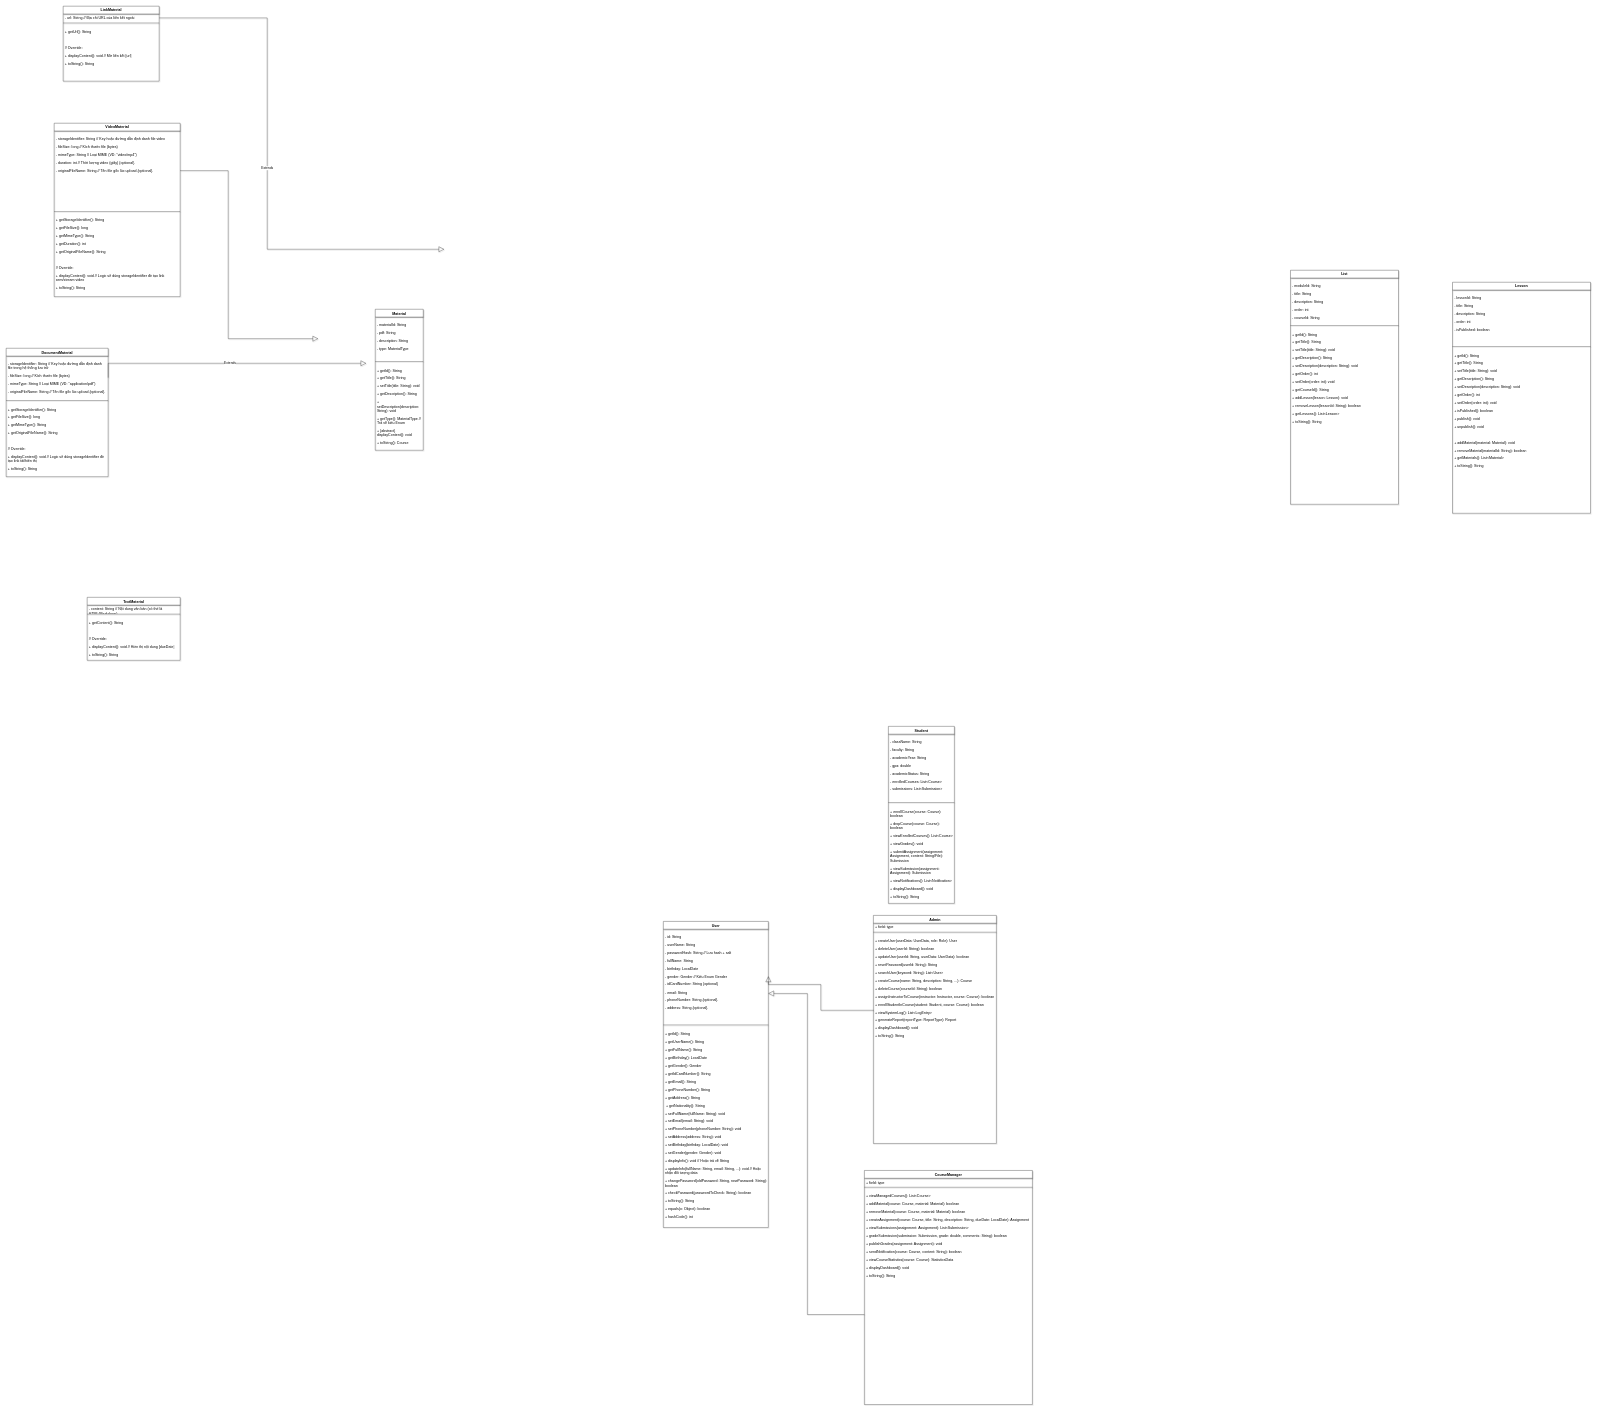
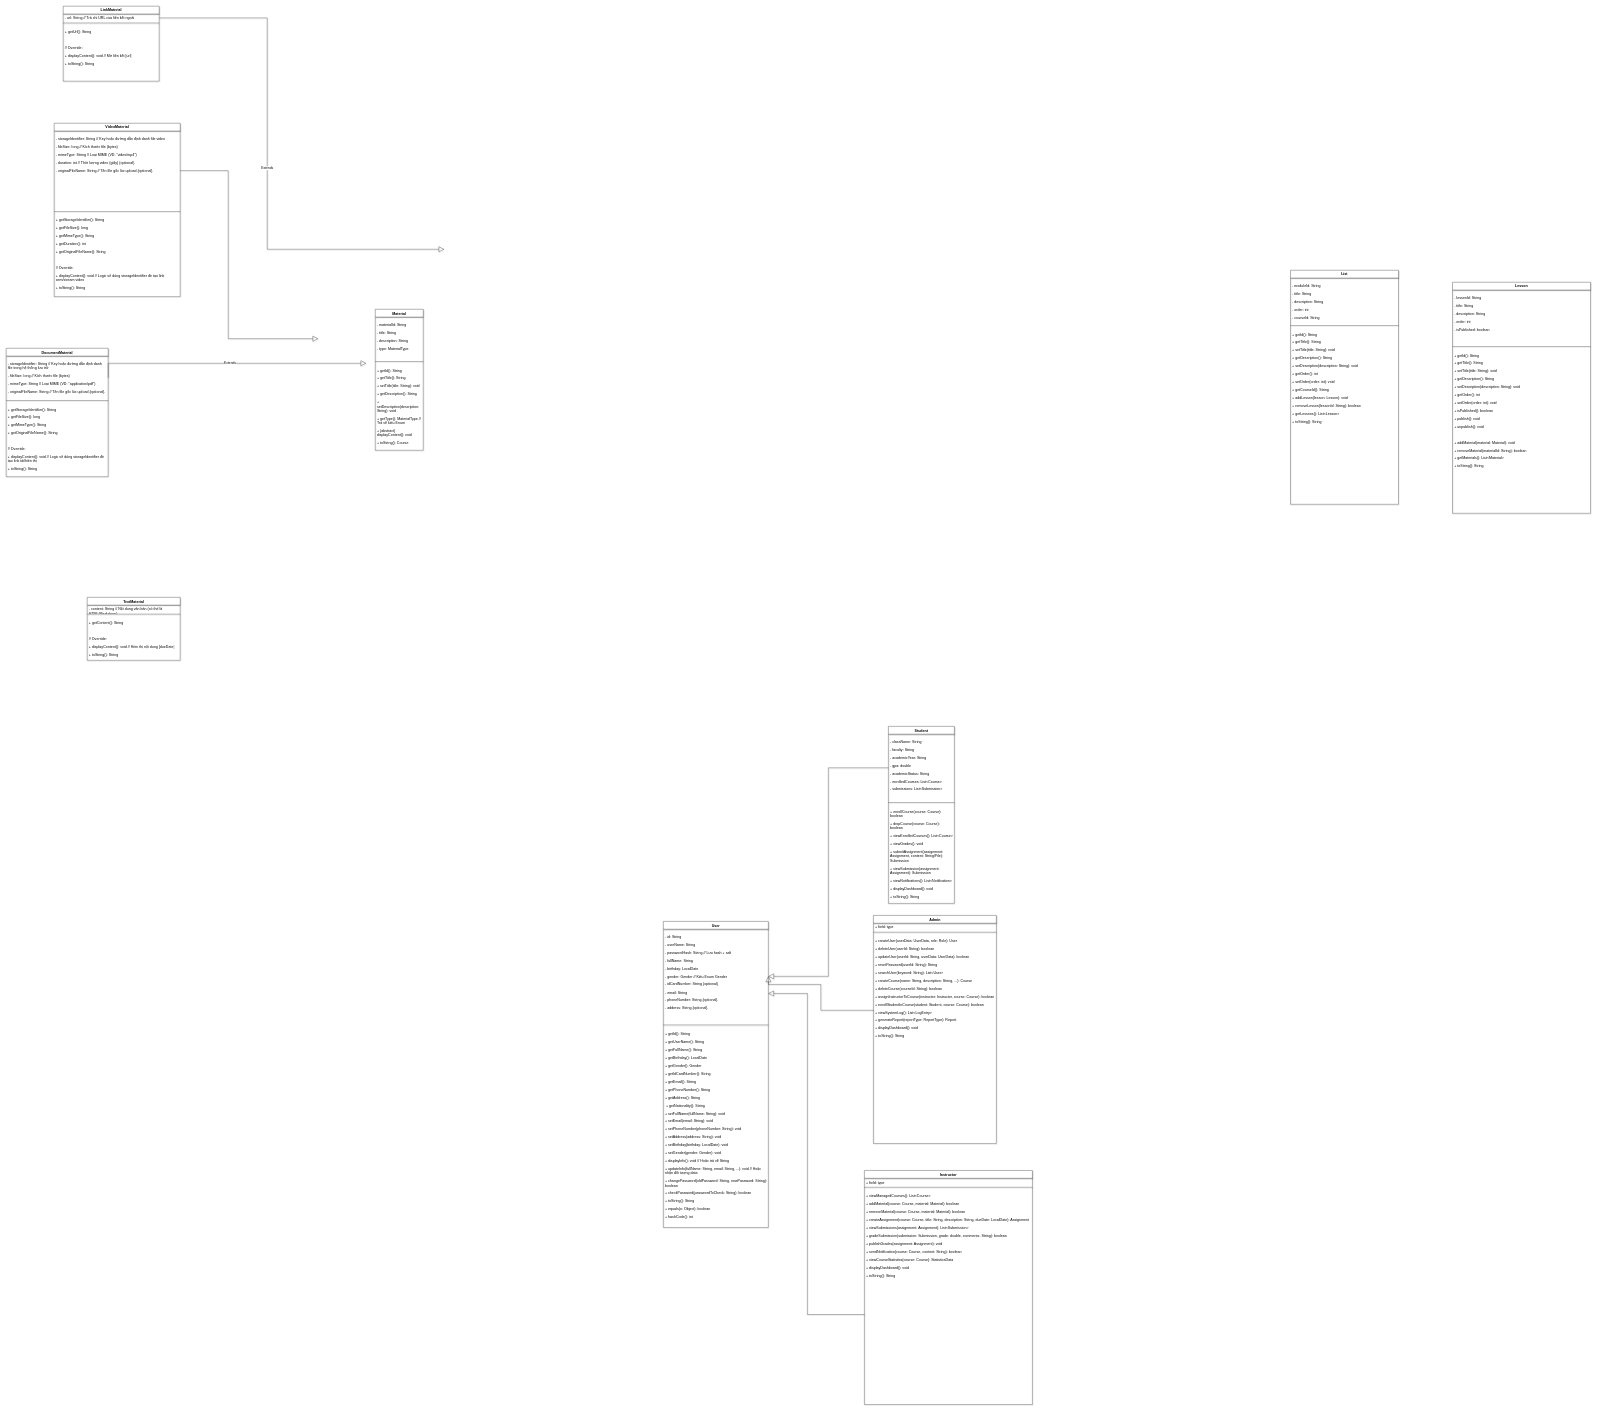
- <mxCell id="42" value="- url: String                // Địa chỉ URL của liên kết ngoài&lt;div&gt;&lt;br/&gt;&lt;/div&gt;" style="text;strokeColor=none;fillColor=none;align=left;verticalAlign=top;spacingLeft=4;spacingRight=4;overflow=hidden;rotatable=0;points=[[0,0.5],[1,0.5]];portConstraint=eastwest;whiteSpace=wrap;html=1;shadow=1;" vertex="1" parent="41"><mxGeometry y="26" width="320" height="26" as="geometry" /></mxCell>
+ <mxCell id="42" value="- url: String                // Trả chỉ URL của liên kết ngoài&lt;div&gt;&lt;br/&gt;&lt;/div&gt;" style="text;strokeColor=none;fillColor=none;align=left;verticalAlign=top;spacingLeft=4;spacingRight=4;overflow=hidden;rotatable=0;points=[[0,0.5],[1,0.5]];portConstraint=eastwest;whiteSpace=wrap;html=1;shadow=1;" vertex="1" parent="41"><mxGeometry y="26" width="320" height="26" as="geometry" /></mxCell>
- <mxCell id="30" value="&lt;p&gt;- materialId: String        &lt;/p&gt;&lt;p&gt;- pdf: String             &lt;/p&gt;&lt;p&gt;- description: String        &lt;/p&gt;&lt;p&gt;- type: MaterialType&amp;nbsp;&lt;/p&gt;" style="text;strokeColor=none;fillColor=none;align=left;verticalAlign=top;spacingLeft=4;spacingRight=4;overflow=hidden;rotatable=0;points=[[0,0.5],[1,0.5]];portConstraint=eastwest;whiteSpace=wrap;html=1;shadow=1;" vertex="1" parent="29"><mxGeometry y="26" width="160" height="144" as="geometry" /></mxCell>
+ <mxCell id="30" value="&lt;p&gt;- materialId: String        &lt;/p&gt;&lt;p&gt;- title: String             &lt;/p&gt;&lt;p&gt;- description: String        &lt;/p&gt;&lt;p&gt;- type: MaterialType&amp;nbsp;&lt;/p&gt;" style="text;strokeColor=none;fillColor=none;align=left;verticalAlign=top;spacingLeft=4;spacingRight=4;overflow=hidden;rotatable=0;points=[[0,0.5],[1,0.5]];portConstraint=eastwest;whiteSpace=wrap;html=1;shadow=1;" vertex="1" parent="29"><mxGeometry y="26" width="160" height="144" as="geometry" /></mxCell>
+ <mxCell id="10" value="" style="endArrow=block;endSize=16;endFill=0;html=1;rounded=0;entryX=1;entryY=0.5;entryDx=0;entryDy=0;exitX=0;exitY=0.5;exitDx=0;exitDy=0;shadow=1;flowAnimation=0;edgeStyle=orthogonalEdgeStyle;" edge="1" parent="1" source="7" target="3"><mxGeometry x="-0.002" width="160" relative="1" as="geometry"><mxPoint x="2560" y="3500" as="sourcePoint" /><mxPoint x="2720" y="3500" as="targetPoint" /><mxPoint as="offset" /></mxGeometry></mxCell>
- <mxCell id="16" value="CourseManager" style="swimlane;fontStyle=1;align=center;verticalAlign=top;childLayout=stackLayout;horizontal=1;startSize=26;horizontalStack=0;resizeParent=1;resizeParentMax=0;resizeLast=0;collapsible=1;marginBottom=0;whiteSpace=wrap;html=1;shadow=1;" vertex="1" parent="1"><mxGeometry x="2880" y="3900" width="560" height="780" as="geometry" /></mxCell>
+ <mxCell id="16" value="Instructor" style="swimlane;fontStyle=1;align=center;verticalAlign=top;childLayout=stackLayout;horizontal=1;startSize=26;horizontalStack=0;resizeParent=1;resizeParentMax=0;resizeLast=0;collapsible=1;marginBottom=0;whiteSpace=wrap;html=1;shadow=1;" vertex="1" parent="1"><mxGeometry x="2880" y="3900" width="560" height="780" as="geometry" /></mxCell>
